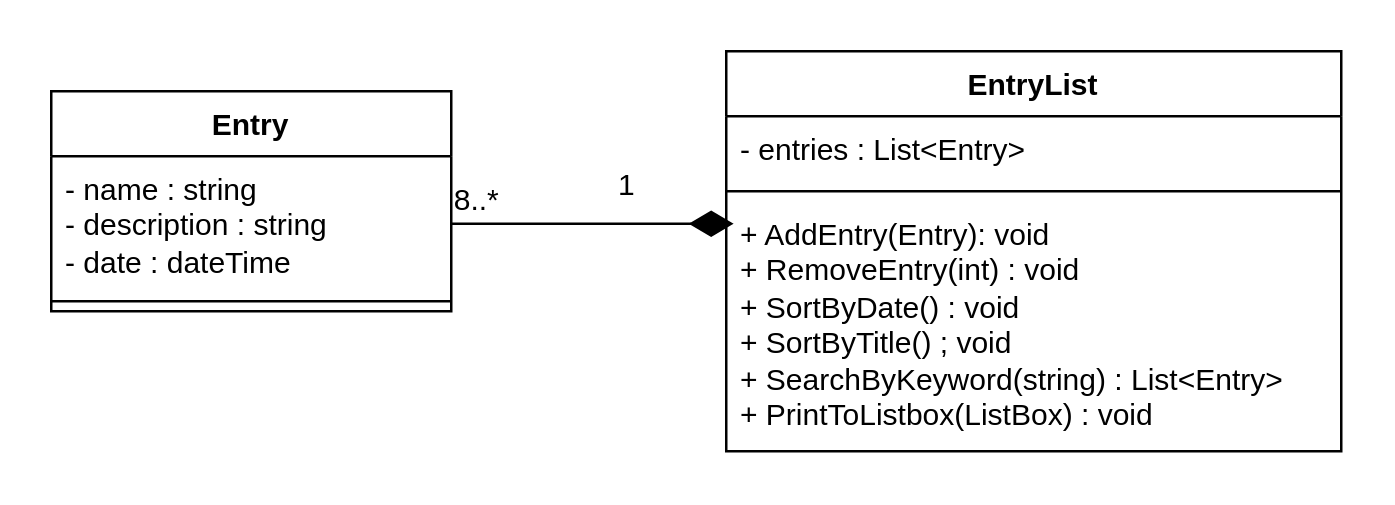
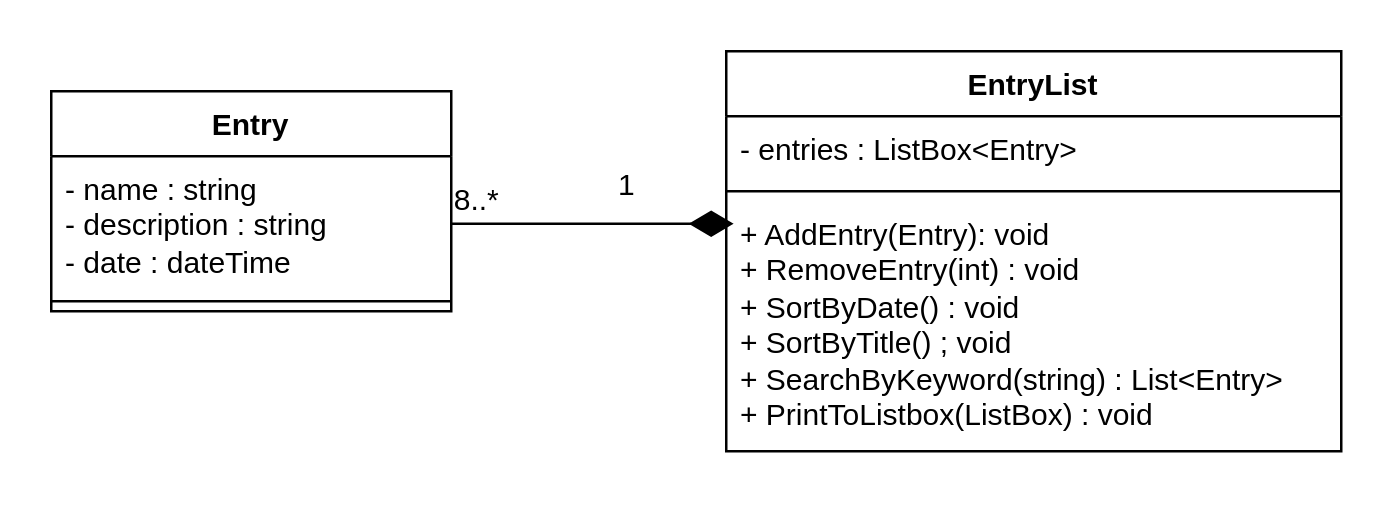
- <mxCell id="6" value="- entries :&amp;nbsp;List&amp;lt;Entry&amp;gt;" style="text;strokeColor=none;fillColor=none;align=left;verticalAlign=top;spacingLeft=4;spacingRight=4;overflow=hidden;rotatable=0;points=[[0,0.5],[1,0.5]];portConstraint=eastwest;whiteSpace=wrap;html=1;" vertex="1" parent="5"><mxGeometry y="26" width="246" height="26" as="geometry" /></mxCell>
+ <mxCell id="6" value="- entries :&amp;nbsp;ListBox&amp;lt;Entry&amp;gt;" style="text;strokeColor=none;fillColor=none;align=left;verticalAlign=top;spacingLeft=4;spacingRight=4;overflow=hidden;rotatable=0;points=[[0,0.5],[1,0.5]];portConstraint=eastwest;whiteSpace=wrap;html=1;" vertex="1" parent="5"><mxGeometry y="26" width="246" height="26" as="geometry" /></mxCell>
